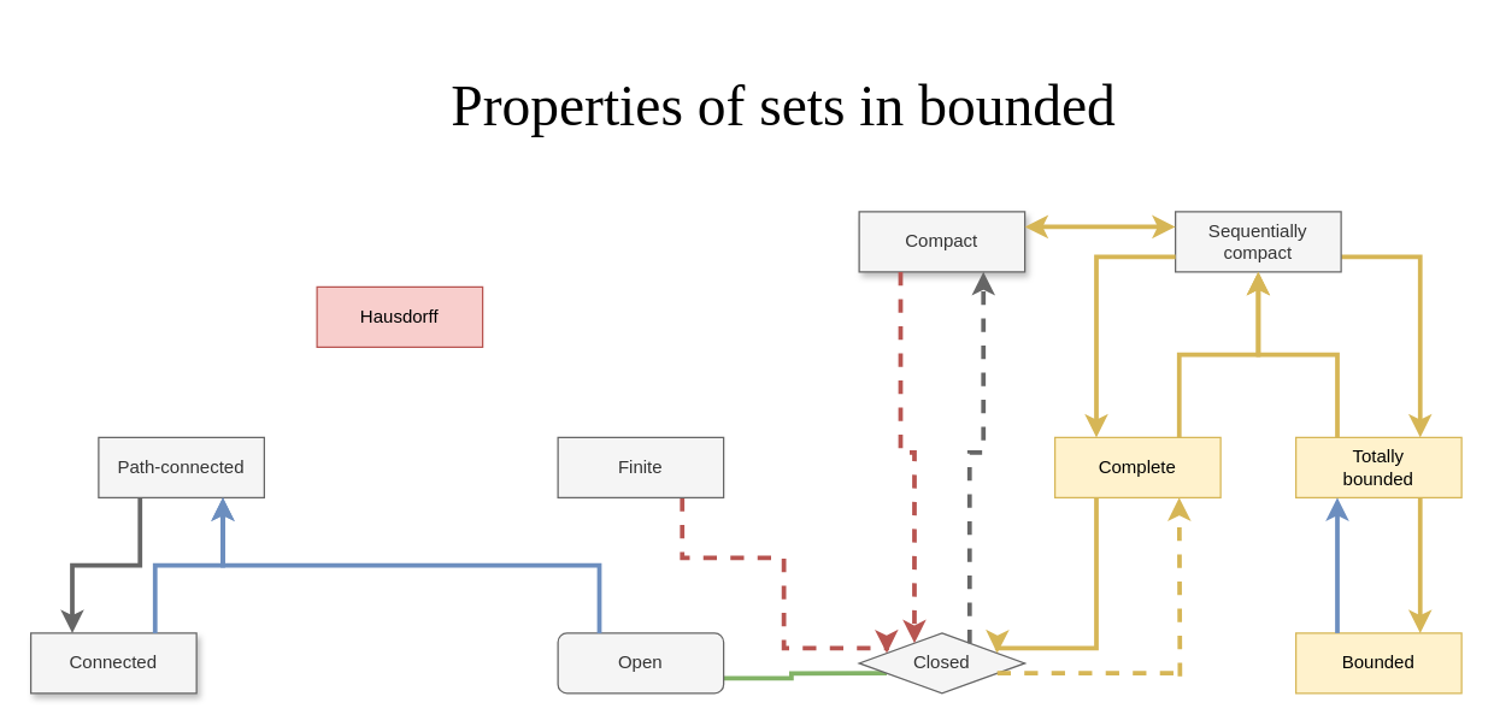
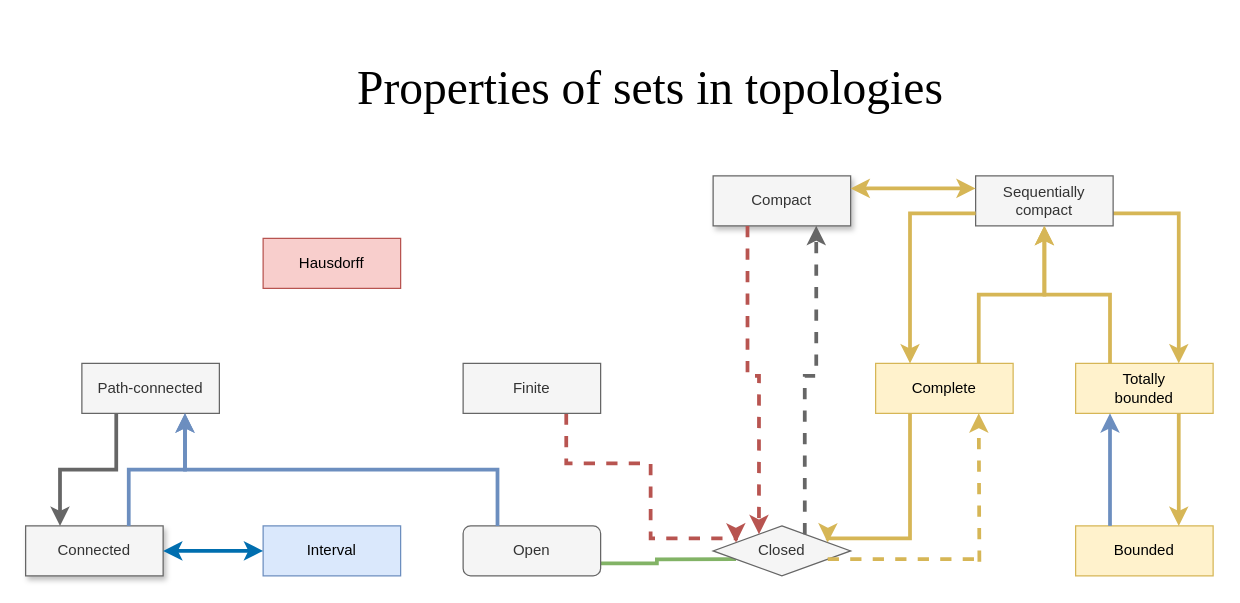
- <mxCell id="4" value="Properties of sets in bounded" style="text;html=1;strokeColor=none;fillColor=none;align=center;verticalAlign=middle;whiteSpace=wrap;rounded=0;fontSize=38;fontFamily=Tahoma;" parent="1" vertex="1"><mxGeometry x="250" y="20" width="540" height="100" as="geometry" /></mxCell>
+ <mxCell id="4" value="Properties of sets in topologies" style="text;html=1;strokeColor=none;fillColor=none;align=center;verticalAlign=middle;whiteSpace=wrap;rounded=0;fontSize=38;fontFamily=Tahoma;" parent="1" vertex="1"><mxGeometry x="250" y="20" width="540" height="100" as="geometry" /></mxCell>
+ <mxCell id="27" value="" style="edgeStyle=orthogonalEdgeStyle;rounded=0;orthogonalLoop=1;jettySize=auto;html=1;exitX=1;exitY=0.5;exitDx=0;exitDy=0;entryX=0;entryY=0.5;entryDx=0;entryDy=0;fontSize=11;endArrow=classic;endFill=1;strokeWidth=3;fillColor=#1ba1e2;strokeColor=#006EAF;startArrow=classic;startFill=1;" parent="1" source="25" target="26" edge="1"><mxGeometry relative="1" as="geometry"><mxPoint x="210" y="485" as="sourcePoint" /><mxPoint x="210" y="395" as="targetPoint" /></mxGeometry></mxCell>
+ <mxCell id="26" value="Interval" style="rounded=0;whiteSpace=wrap;html=1;fillColor=#dae8fc;strokeColor=#6c8ebf;" parent="1" vertex="1"><mxGeometry x="210" y="420" width="110" height="40" as="geometry" /></mxCell>
